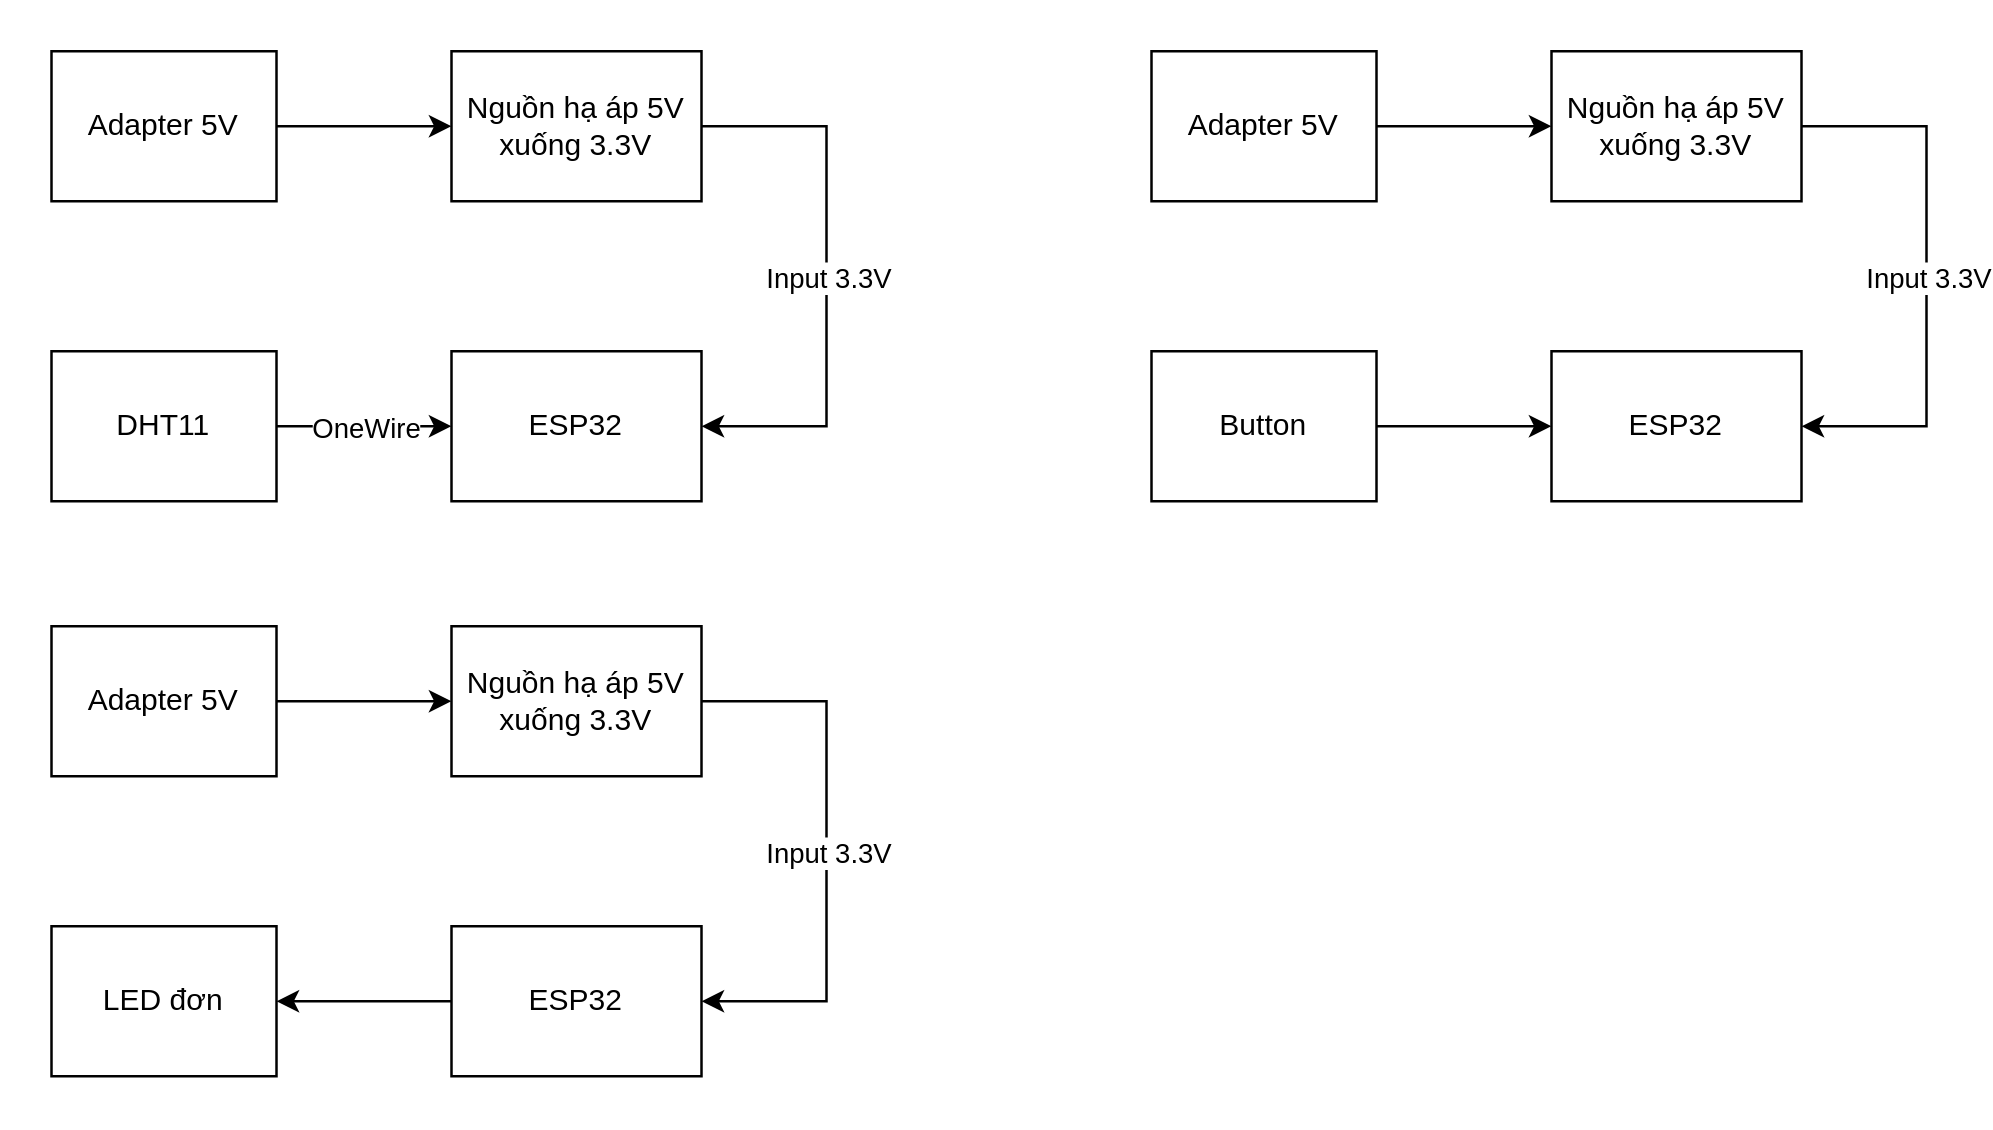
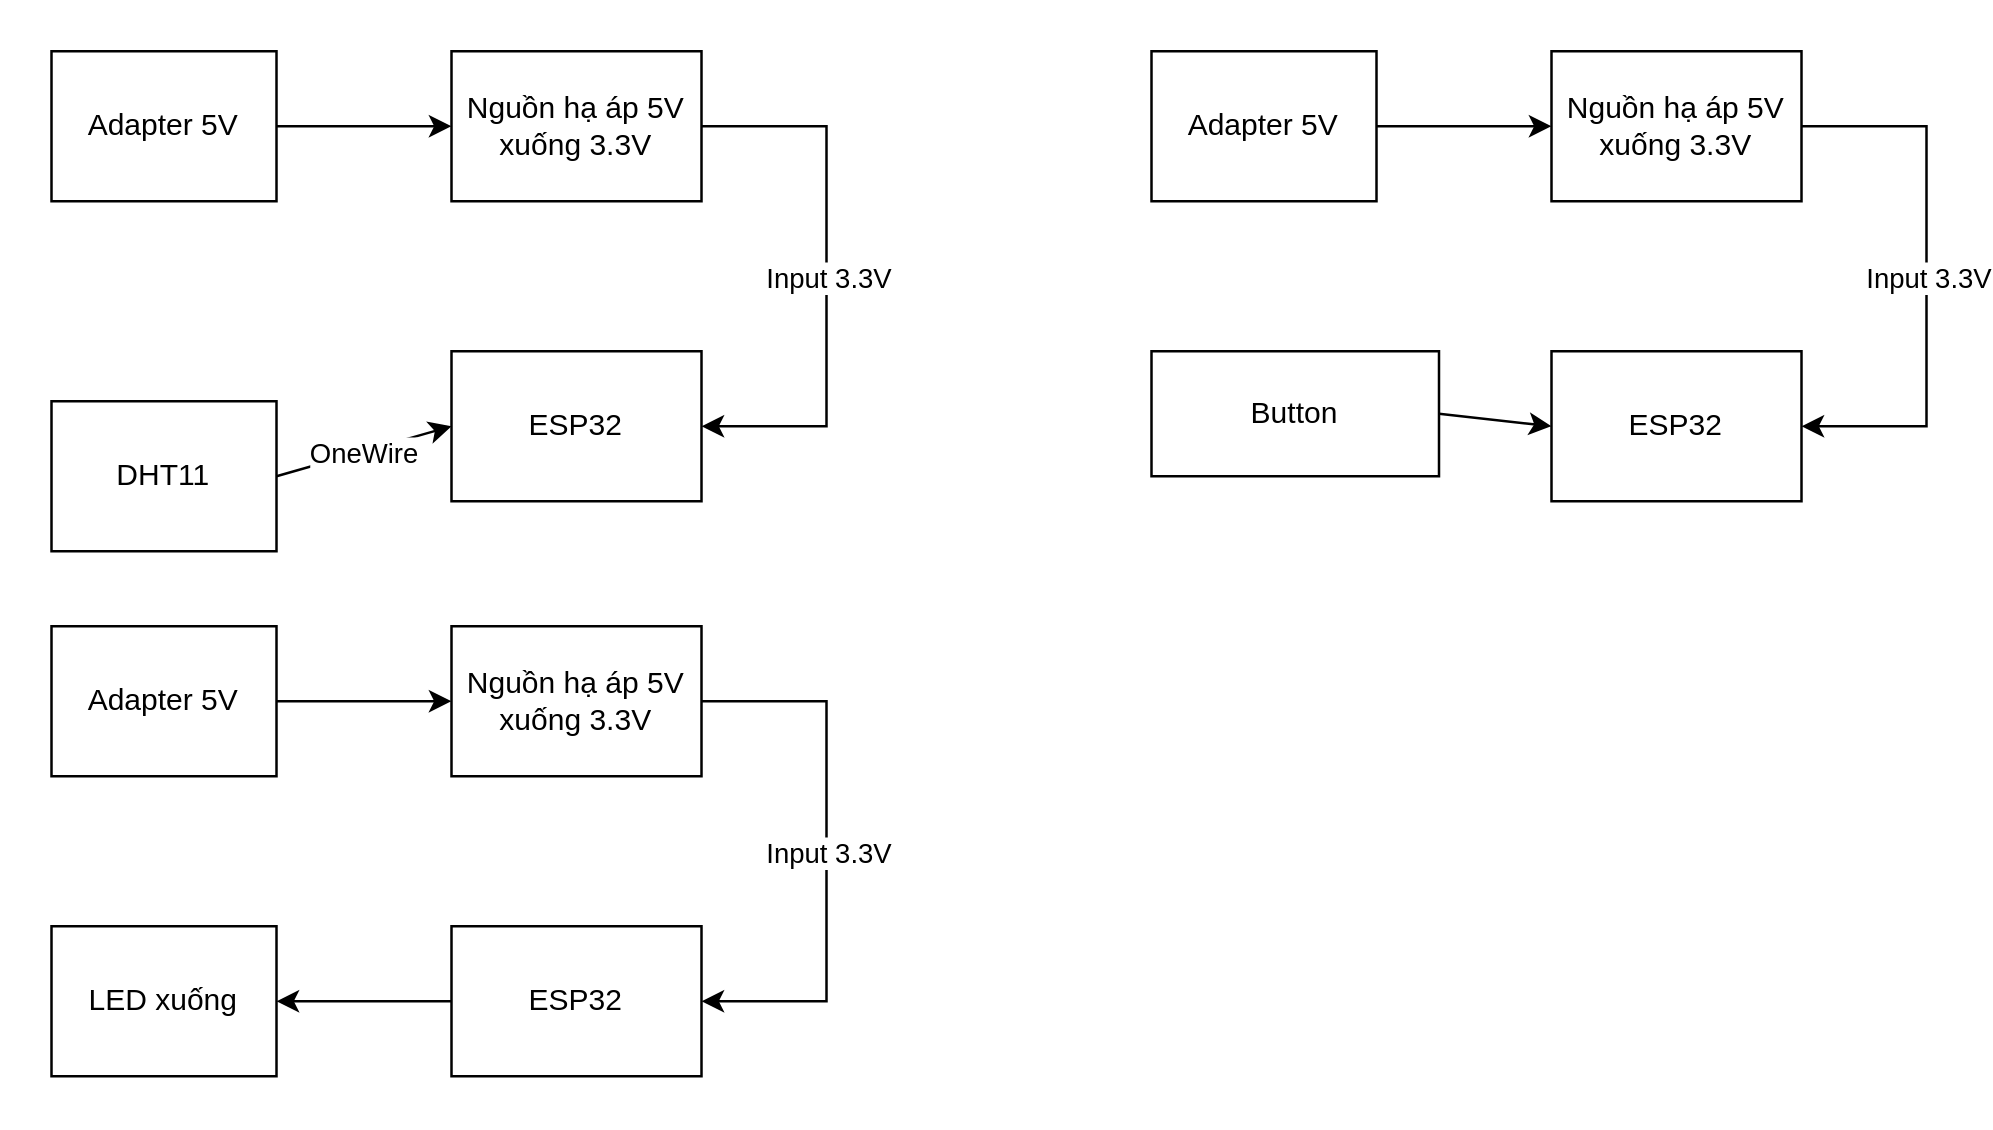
- <mxCell id="8" value="DHT11" style="rounded=0;whiteSpace=wrap;html=1;" vertex="1" parent="1"><mxGeometry x="20" y="140" width="90" height="60" as="geometry" /></mxCell>
+ <mxCell id="8" value="DHT11" style="rounded=0;whiteSpace=wrap;html=1;" vertex="1" parent="1"><mxGeometry x="20" y="160" width="90" height="60" as="geometry" /></mxCell>
- <mxCell id="17" value="Button" style="rounded=0;whiteSpace=wrap;html=1;" vertex="1" parent="1"><mxGeometry x="460" y="140" width="90" height="60" as="geometry" /></mxCell>
+ <mxCell id="17" value="Button" style="rounded=0;whiteSpace=wrap;html=1;" vertex="1" parent="1"><mxGeometry x="460" y="140" width="115" height="50" as="geometry" /></mxCell>
- <mxCell id="25" value="LED đơn" style="rounded=0;whiteSpace=wrap;html=1;" vertex="1" parent="1"><mxGeometry x="20" y="370" width="90" height="60" as="geometry" /></mxCell>
+ <mxCell id="25" value="LED xuống" style="rounded=0;whiteSpace=wrap;html=1;" vertex="1" parent="1"><mxGeometry x="20" y="370" width="90" height="60" as="geometry" /></mxCell>
